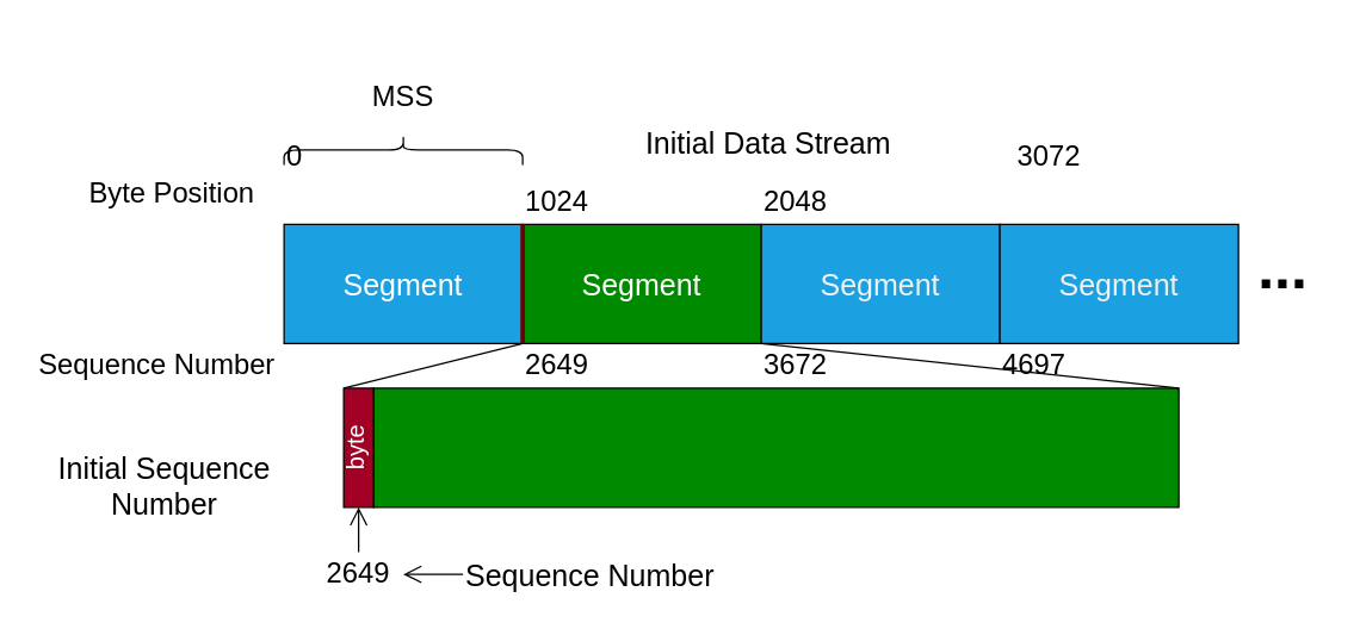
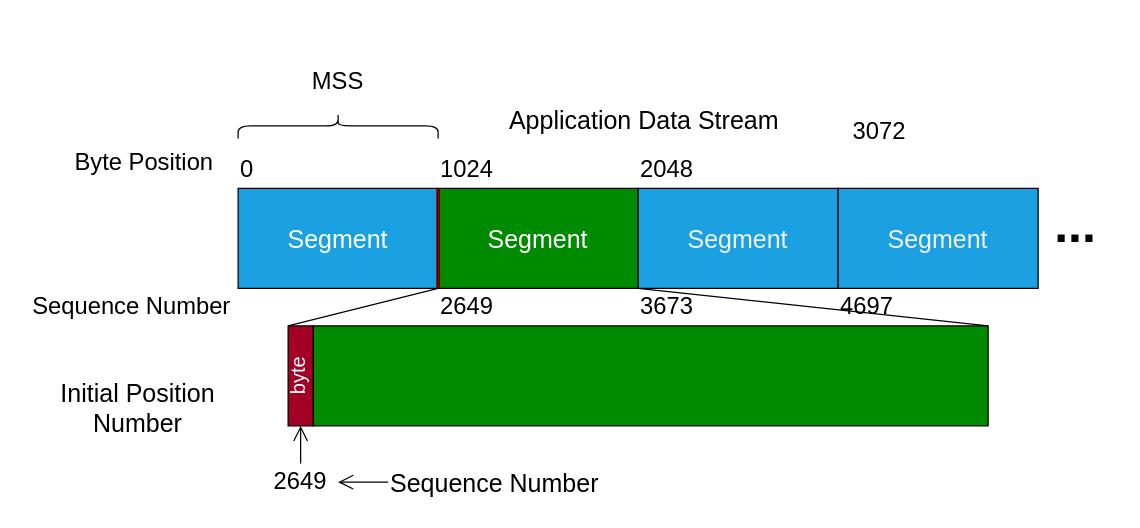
- <mxCell id="9" value="Initial Data Stream" style="text;html=1;strokeColor=none;fillColor=none;align=center;verticalAlign=middle;whiteSpace=wrap;rounded=0;fontSize=20;fontStyle=0" parent="1" vertex="1"><mxGeometry x="380" y="80" width="270" height="30" as="geometry" /></mxCell>
+ <mxCell id="9" value="Application Data Stream" style="text;html=1;strokeColor=none;fillColor=none;align=center;verticalAlign=middle;whiteSpace=wrap;rounded=0;fontSize=20;fontStyle=0" parent="1" vertex="1"><mxGeometry x="380" y="80" width="270" height="30" as="geometry" /></mxCell>
- <mxCell id="10" value="0" style="text;html=1;strokeColor=none;fillColor=none;align=left;verticalAlign=middle;whiteSpace=wrap;rounded=0;fontSize=19;" parent="1" vertex="1"><mxGeometry x="190" y="90" width="60" height="30" as="geometry" /></mxCell>
+ <mxCell id="10" value="0" style="text;html=1;strokeColor=none;fillColor=none;align=left;verticalAlign=middle;whiteSpace=wrap;rounded=0;fontSize=19;" parent="1" vertex="1"><mxGeometry x="190" y="120" width="60" height="30" as="geometry" /></mxCell>
- <mxCell id="27" value="3672" style="text;html=1;strokeColor=none;fillColor=none;align=left;verticalAlign=middle;whiteSpace=wrap;rounded=0;fontSize=19;" vertex="1" parent="1"><mxGeometry x="510" y="230" width="60" height="30" as="geometry" /></mxCell>
+ <mxCell id="27" value="3673" style="text;html=1;strokeColor=none;fillColor=none;align=left;verticalAlign=middle;whiteSpace=wrap;rounded=0;fontSize=19;" vertex="1" parent="1"><mxGeometry x="510" y="230" width="60" height="30" as="geometry" /></mxCell>
- <mxCell id="29" value="Initial Sequence Number" style="text;html=1;strokeColor=none;fillColor=none;align=center;verticalAlign=middle;whiteSpace=wrap;rounded=0;fontSize=20;fontStyle=0" vertex="1" parent="1"><mxGeometry x="20" y="300" width="180" height="50" as="geometry" /></mxCell>
+ <mxCell id="29" value="Initial Position Number" style="text;html=1;strokeColor=none;fillColor=none;align=center;verticalAlign=middle;whiteSpace=wrap;rounded=0;fontSize=20;fontStyle=0" vertex="1" parent="1"><mxGeometry x="20" y="300" width="180" height="50" as="geometry" /></mxCell>
